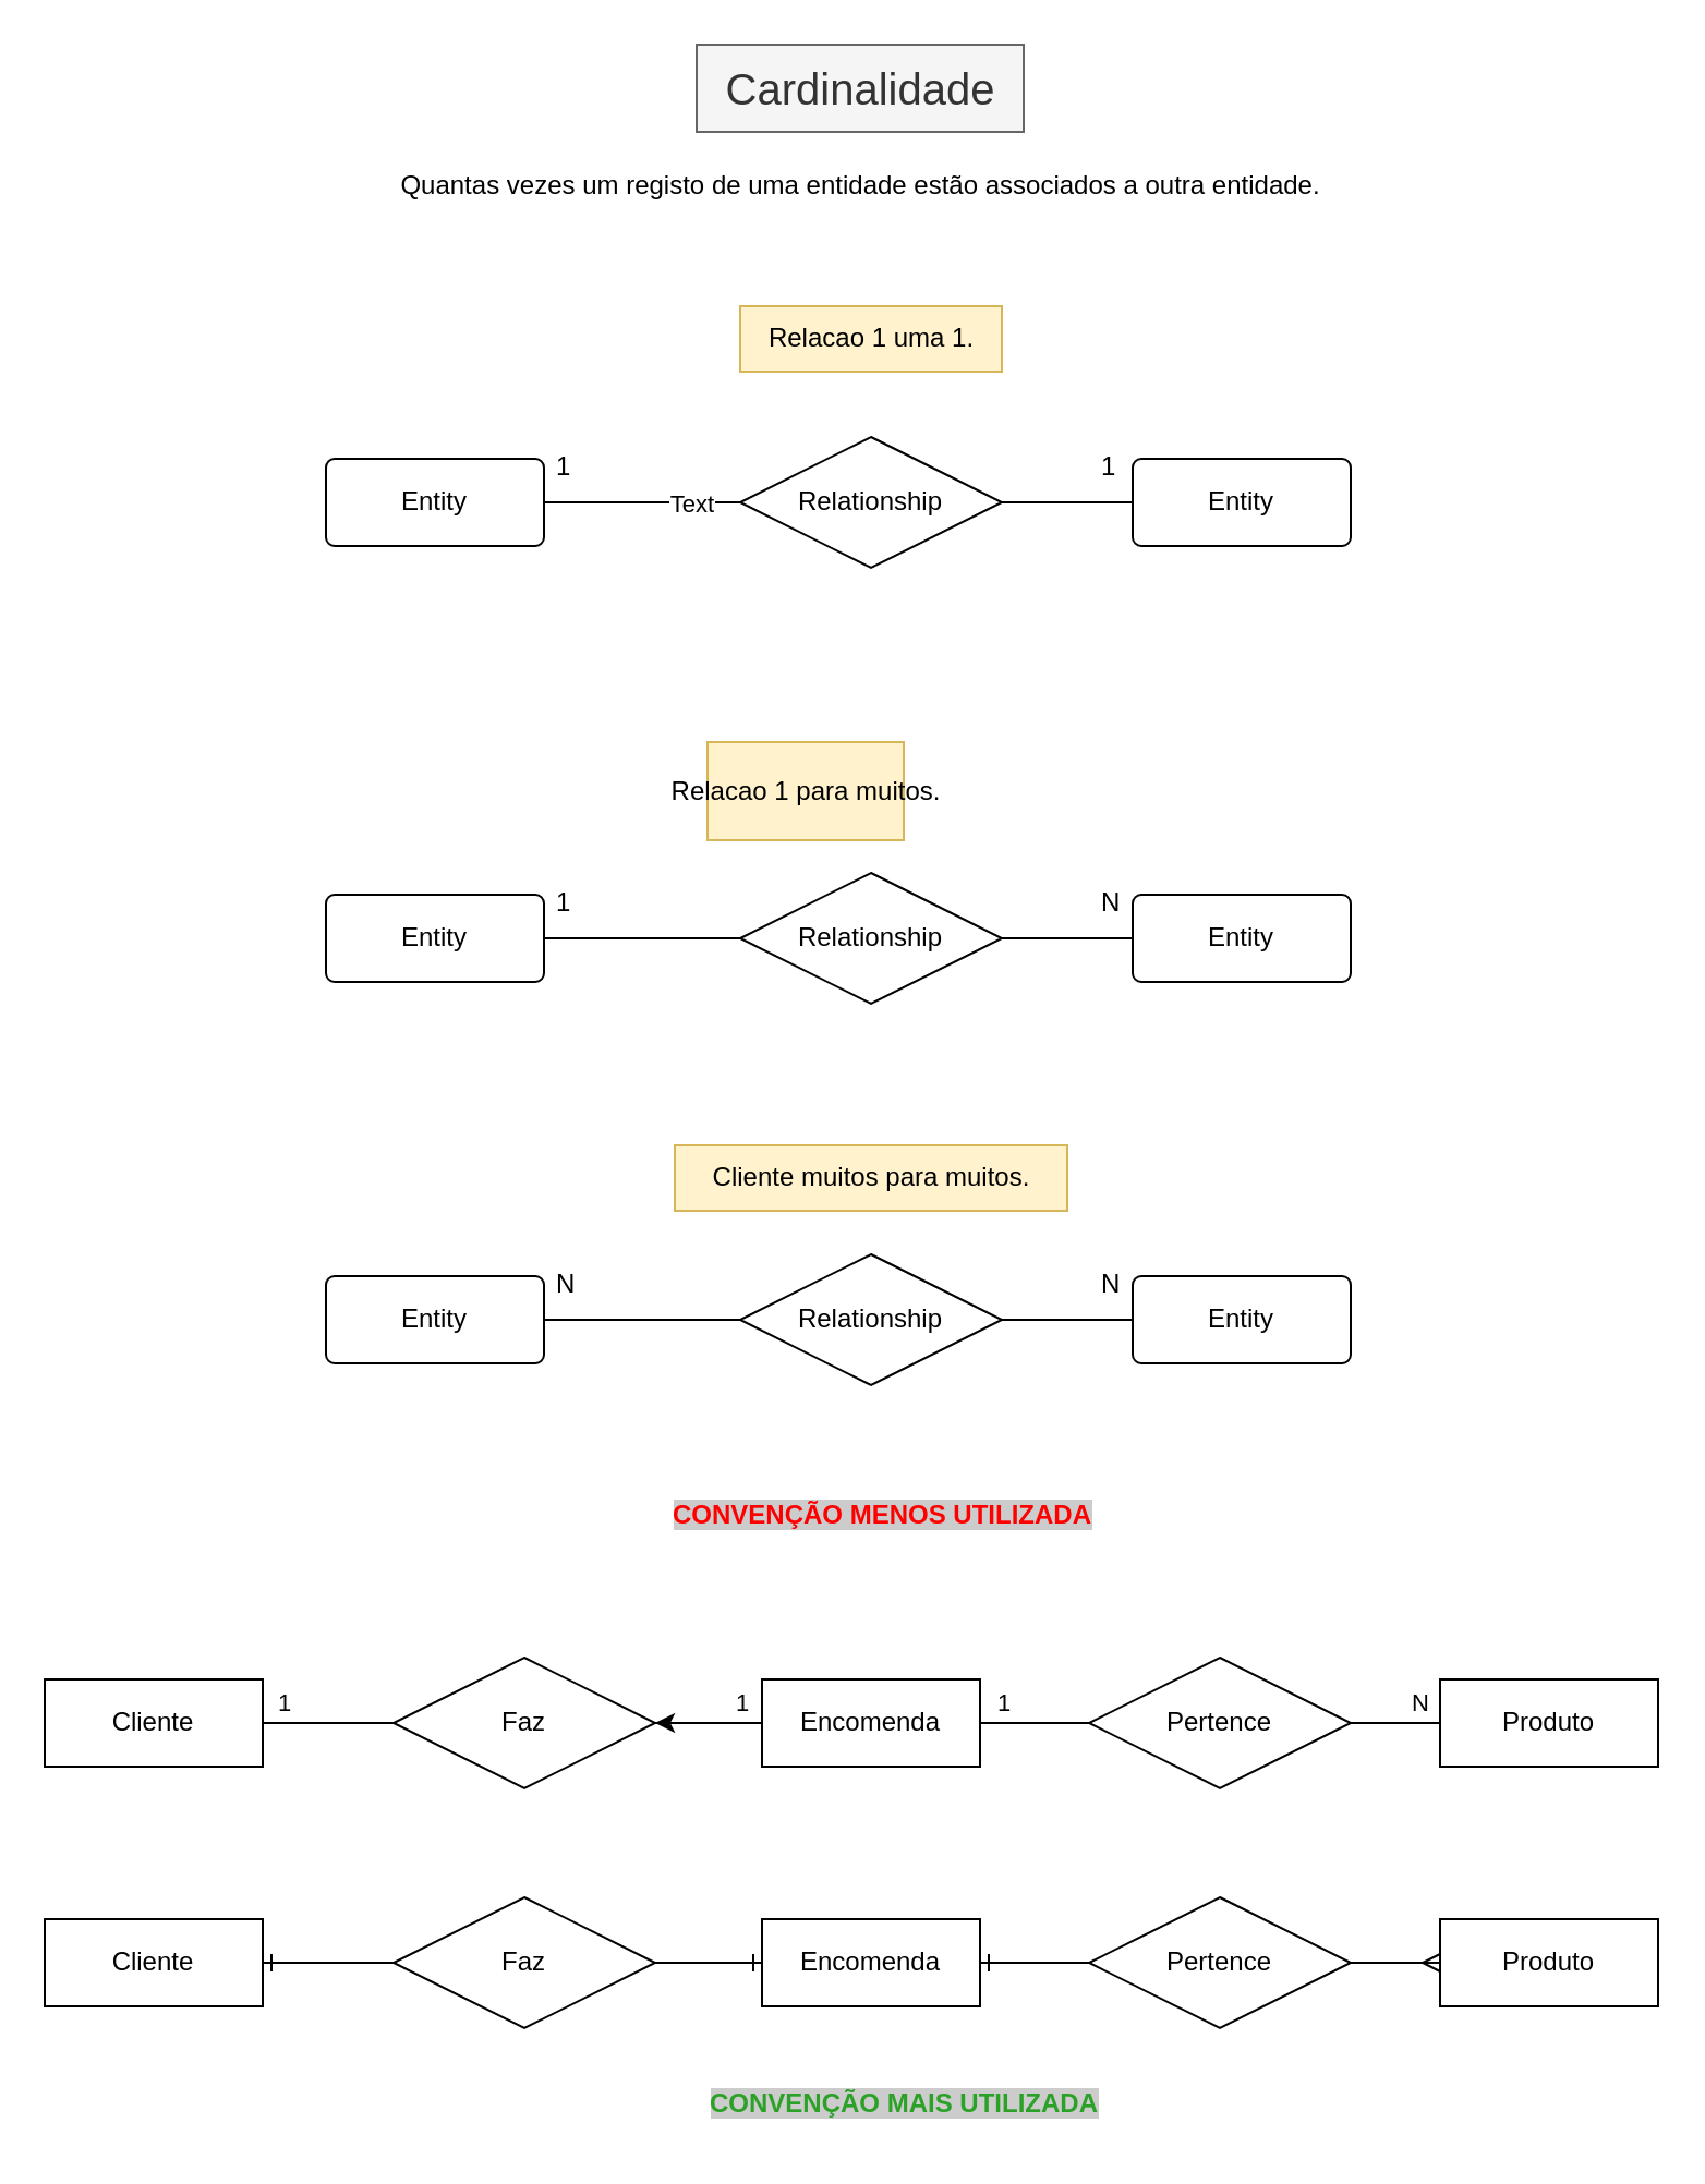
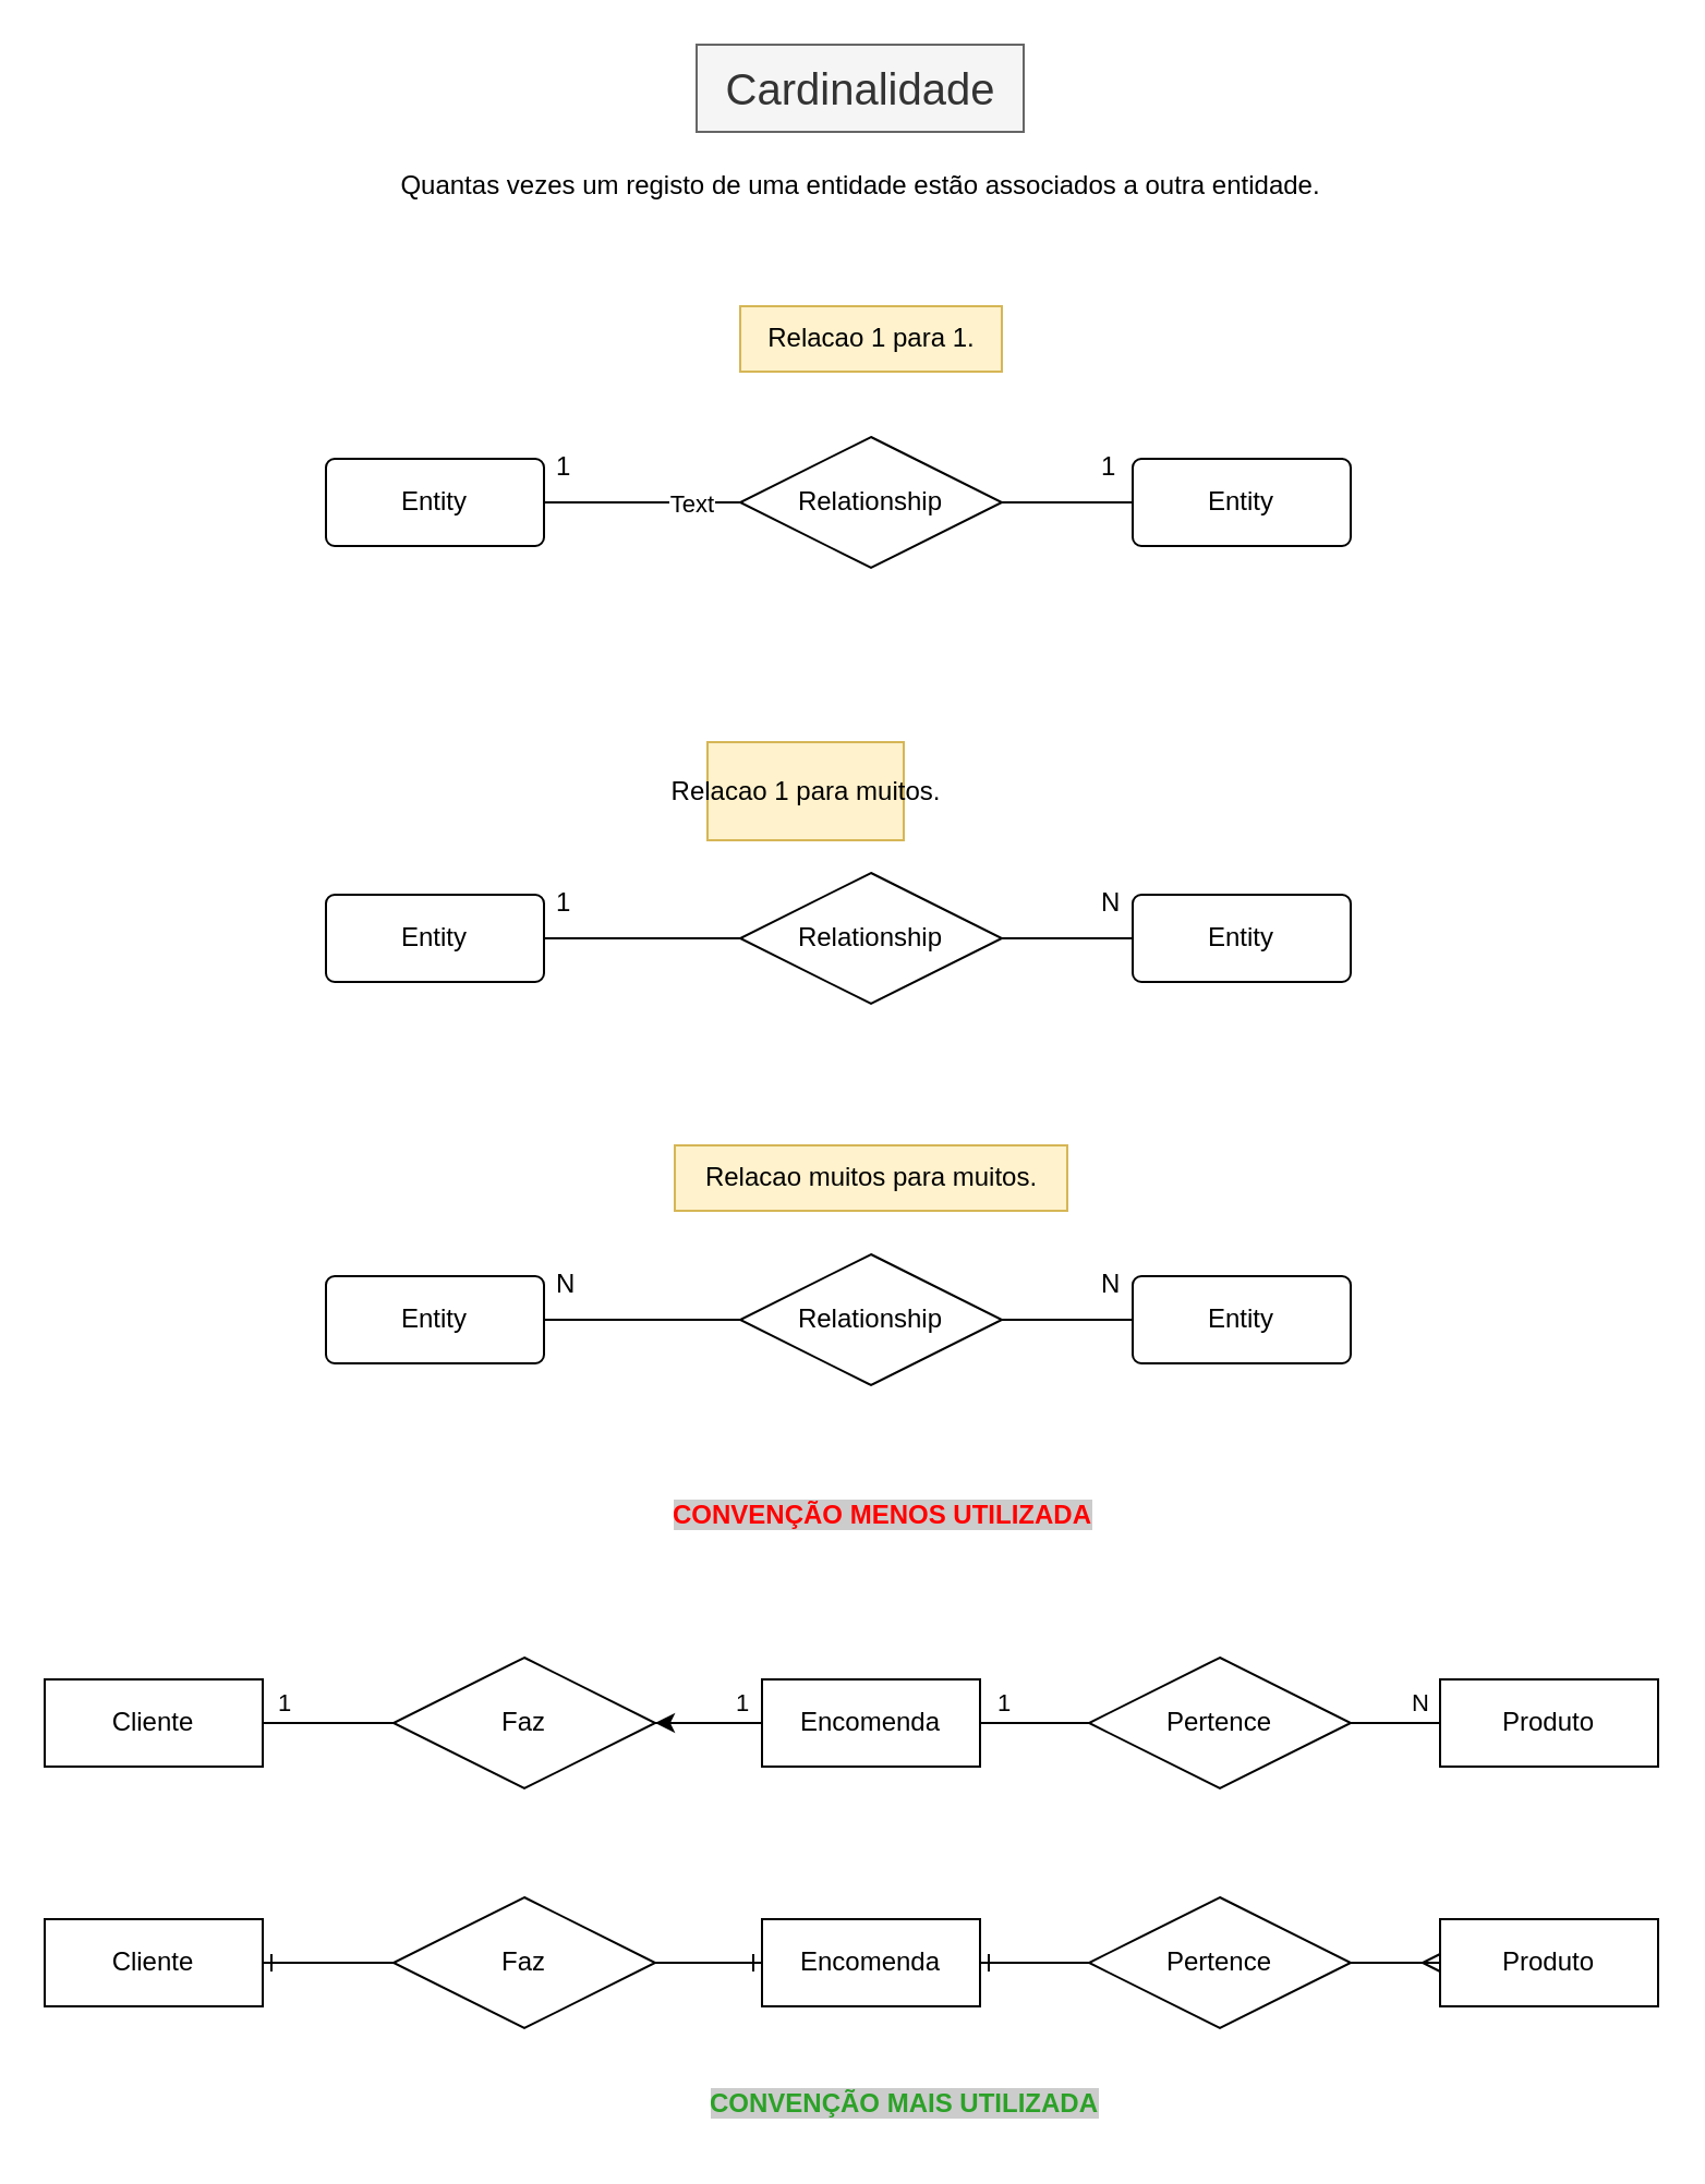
- <mxCell id="53" value="Relacao 1 uma 1&lt;span style=&quot;background-color: initial;&quot;&gt;.&lt;/span&gt;" style="text;html=1;align=center;verticalAlign=middle;resizable=0;points=[];autosize=1;strokeColor=#d6b656;fillColor=#fff2cc;" vertex="1" parent="1"><mxGeometry x="339" y="140" width="120" height="30" as="geometry" /></mxCell>
+ <mxCell id="53" value="Relacao 1 para 1&lt;span style=&quot;background-color: initial;&quot;&gt;.&lt;/span&gt;" style="text;html=1;align=center;verticalAlign=middle;resizable=0;points=[];autosize=1;strokeColor=#d6b656;fillColor=#fff2cc;" vertex="1" parent="1"><mxGeometry x="339" y="140" width="120" height="30" as="geometry" /></mxCell>
- <mxCell id="4" value="Cliente muitos para muitos." style="text;html=1;align=center;verticalAlign=middle;resizable=0;points=[];autosize=1;strokeColor=#d6b656;fillColor=#fff2cc;" vertex="1" parent="1"><mxGeometry x="309" y="525" width="180" height="30" as="geometry" /></mxCell>
+ <mxCell id="4" value="Relacao muitos para muitos." style="text;html=1;align=center;verticalAlign=middle;resizable=0;points=[];autosize=1;strokeColor=#d6b656;fillColor=#fff2cc;" vertex="1" parent="1"><mxGeometry x="309" y="525" width="180" height="30" as="geometry" /></mxCell>
